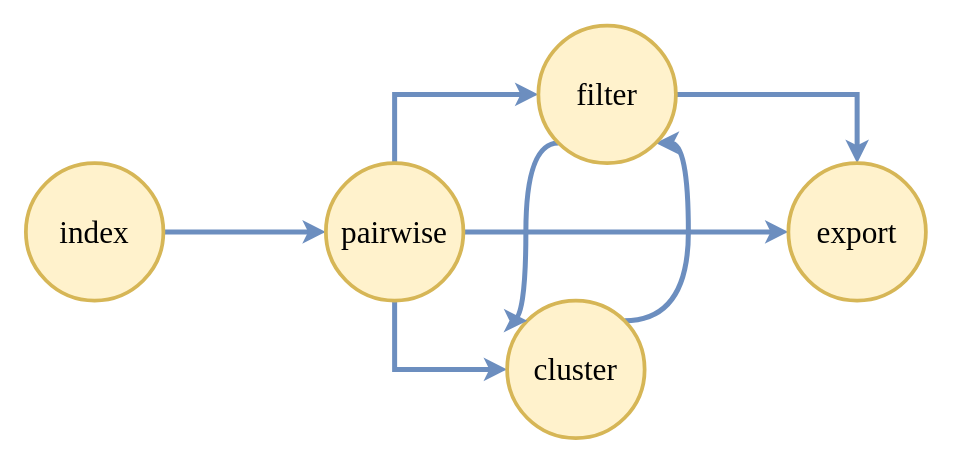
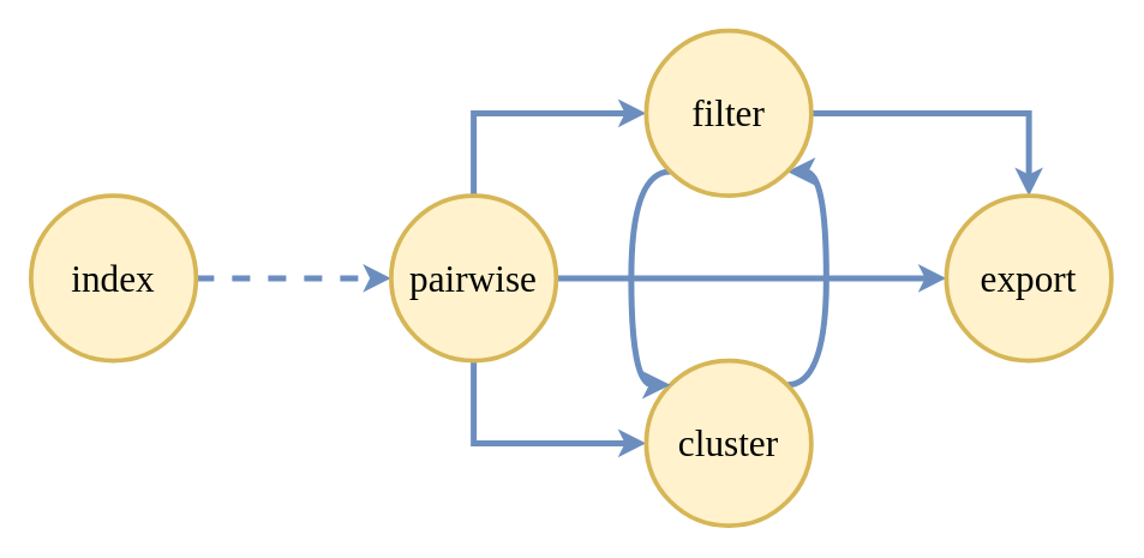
- <mxCell id="2" value="" style="edgeStyle=orthogonalEdgeStyle;rounded=1;orthogonalLoop=1;jettySize=auto;html=1;fontSize=38;fontStyle=1;labelBackgroundColor=none;fontColor=default;strokeWidth=4;fillColor=#dae8fc;strokeColor=#6c8ebf;fontFamily=Comic Sans MS;" edge="1" parent="1" source="3" target="7"><mxGeometry relative="1" as="geometry" /></mxCell>
+ <mxCell id="2" value="" style="edgeStyle=orthogonalEdgeStyle;rounded=1;orthogonalLoop=1;jettySize=auto;html=1;fontSize=38;fontStyle=1;labelBackgroundColor=none;fontColor=default;strokeWidth=4;fillColor=#dae8fc;strokeColor=#6c8ebf;fontFamily=Comic Sans MS;dashed=1;" edge="1" parent="1" source="3" target="7"><mxGeometry relative="1" as="geometry" /></mxCell>
- <mxCell id="9" value="cluster" style="ellipse;whiteSpace=wrap;html=1;aspect=fixed;strokeWidth=3;fontSize=25;rounded=1;labelBackgroundColor=none;fillColor=#fff2cc;strokeColor=#d6b656;fontFamily=Comic Sans MS;" vertex="1" parent="1"><mxGeometry x="405" y="240" width="110" height="110" as="geometry" /></mxCell>
+ <mxCell id="9" value="cluster" style="ellipse;whiteSpace=wrap;html=1;aspect=fixed;strokeWidth=3;fontSize=25;rounded=1;labelBackgroundColor=none;fillColor=#fff2cc;strokeColor=#d6b656;fontFamily=Comic Sans MS;" vertex="1" parent="1"><mxGeometry x="430" y="240" width="110" height="110" as="geometry" /></mxCell>
